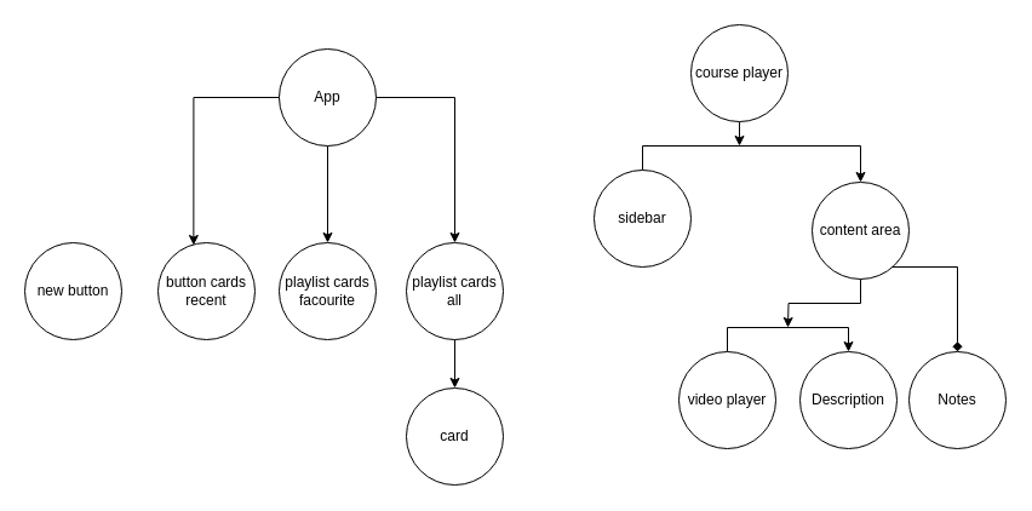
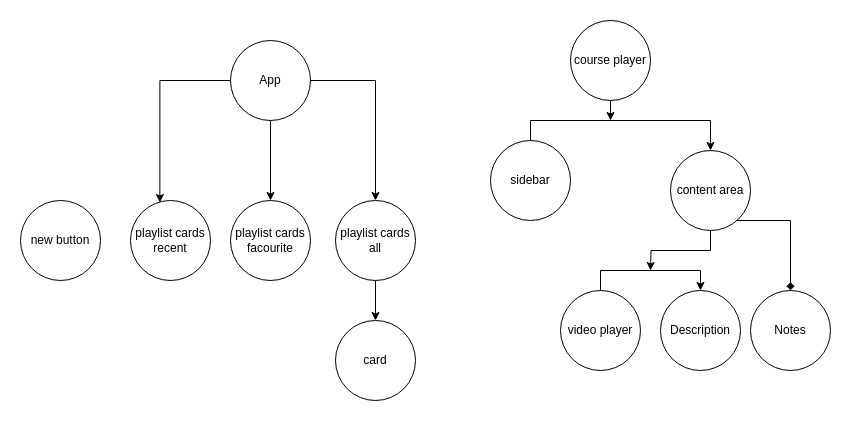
- <mxCell id="9" value="button cards recent" style="ellipse;whiteSpace=wrap;html=1;aspect=fixed;" vertex="1" parent="1"><mxGeometry x="130" y="200" width="80" height="80" as="geometry" /></mxCell>
+ <mxCell id="9" value="playlist cards recent" style="ellipse;whiteSpace=wrap;html=1;aspect=fixed;" vertex="1" parent="1"><mxGeometry x="130" y="200" width="80" height="80" as="geometry" /></mxCell>
